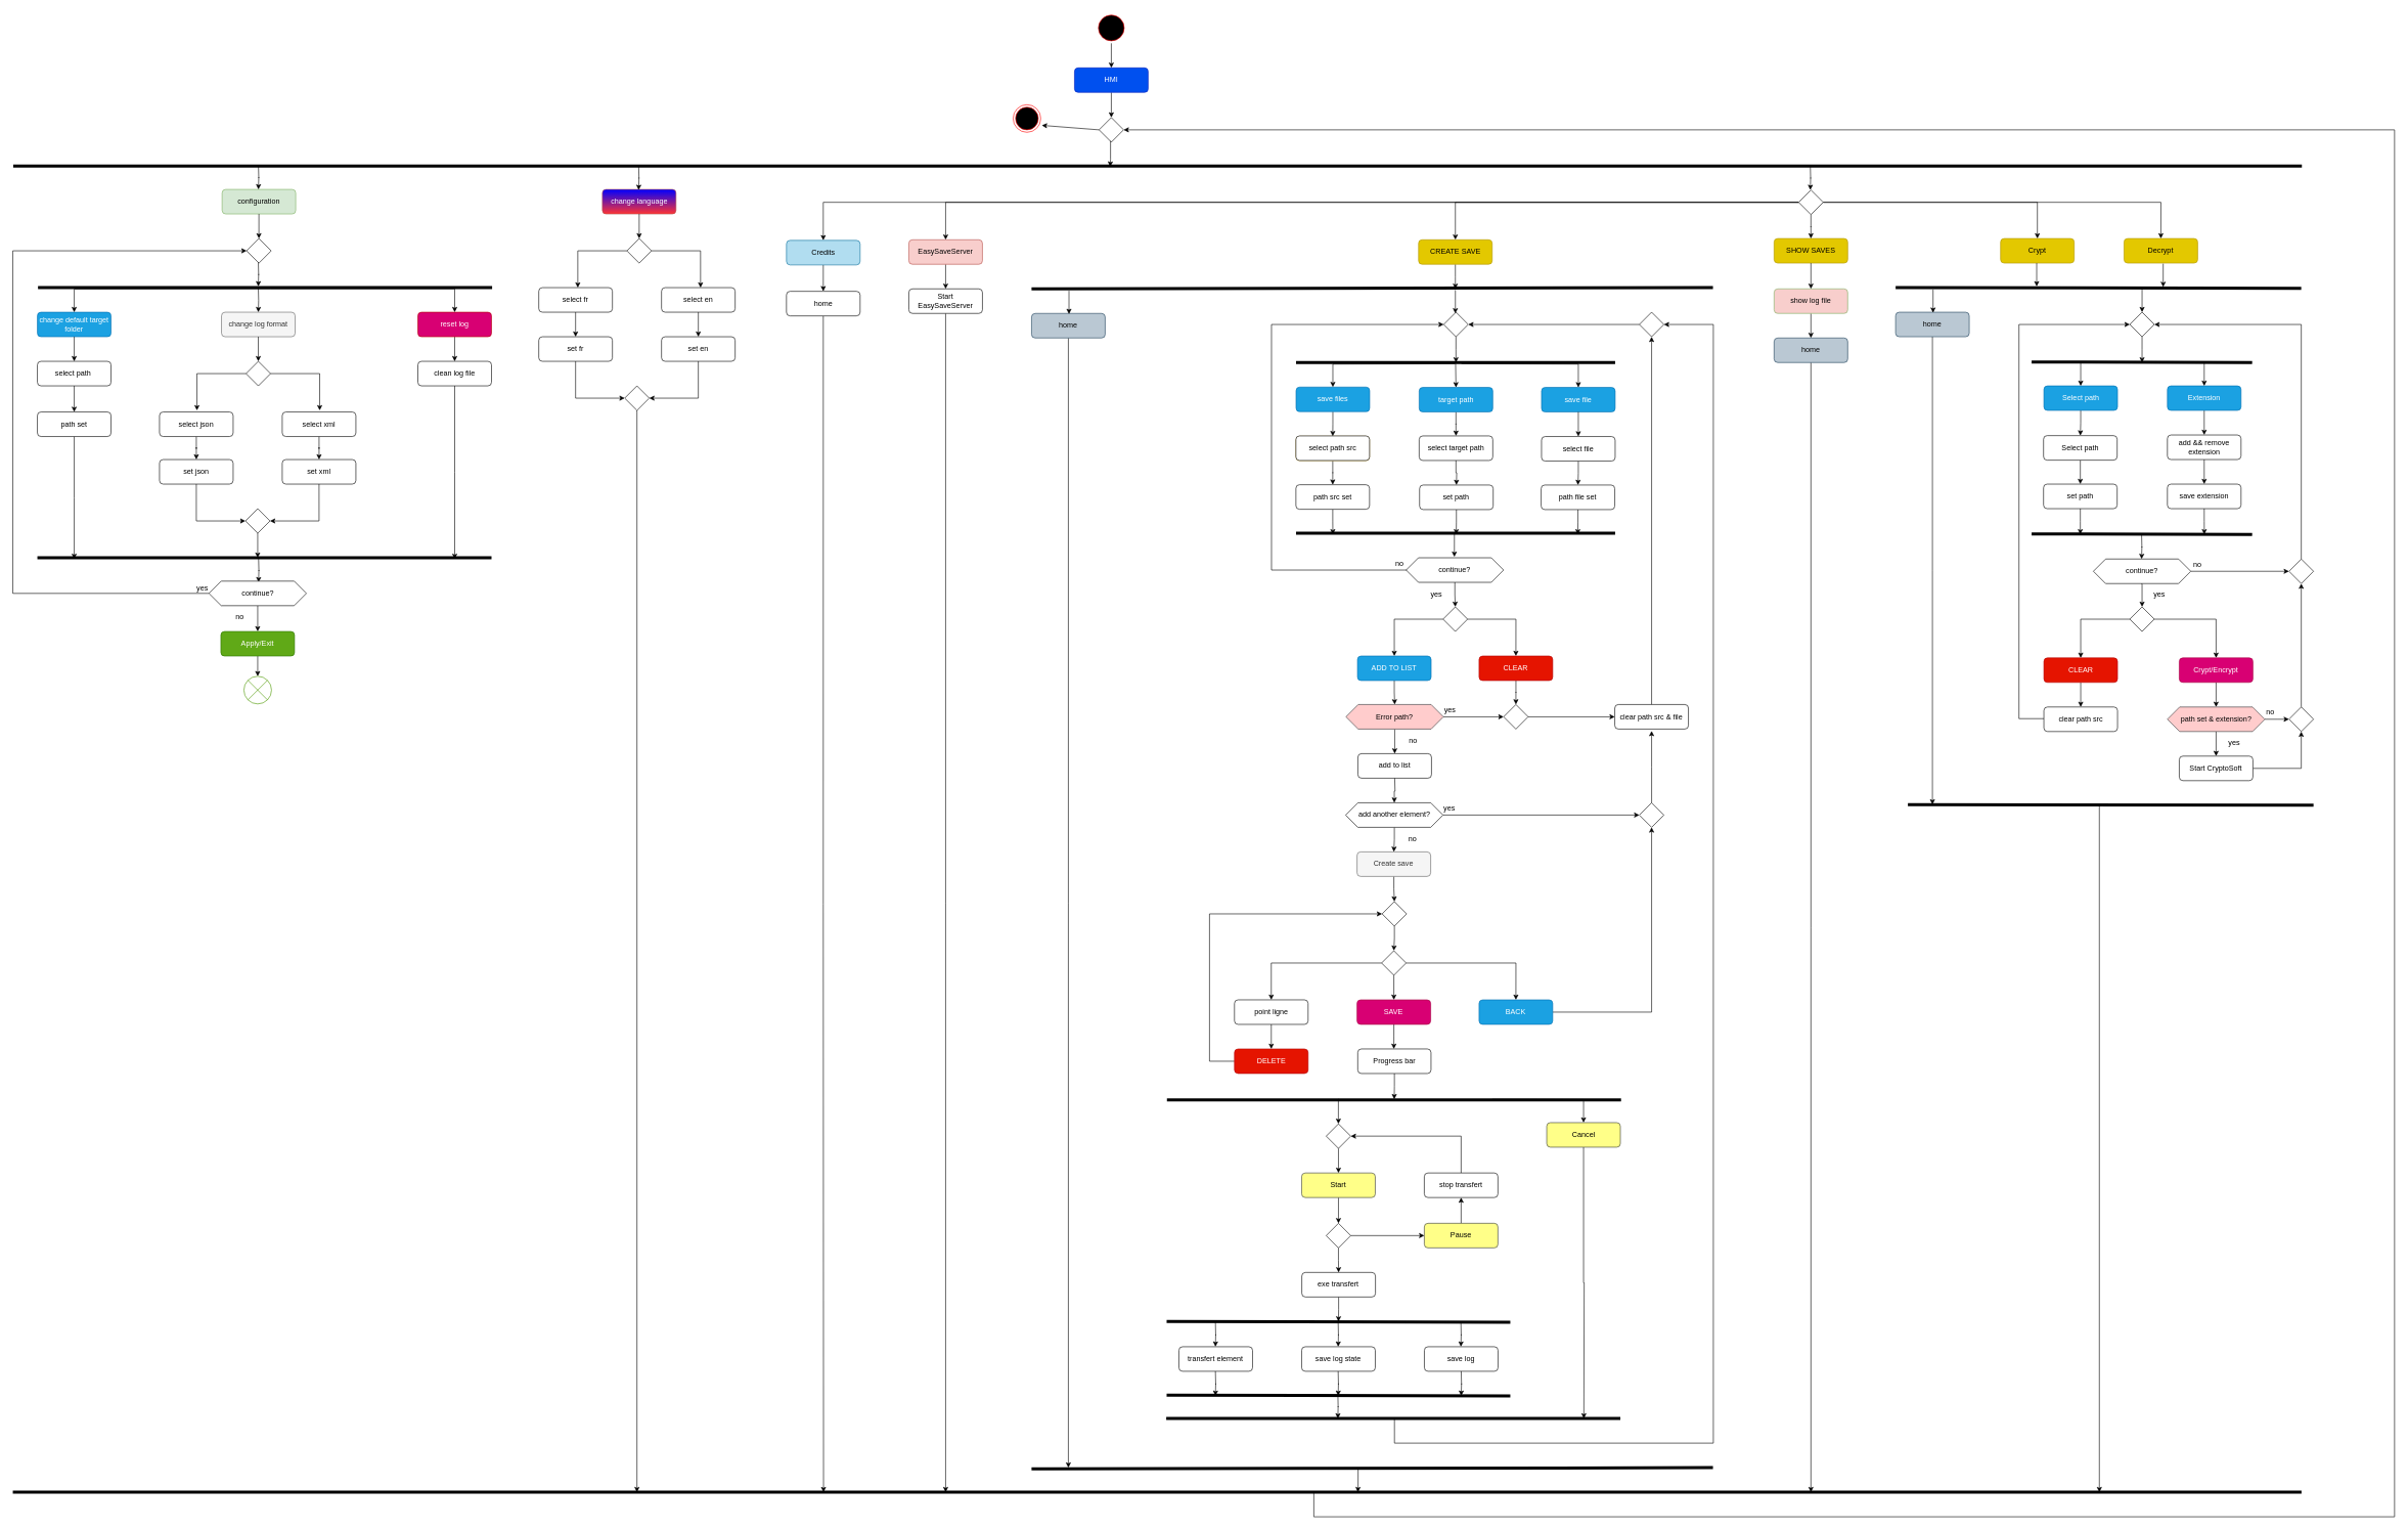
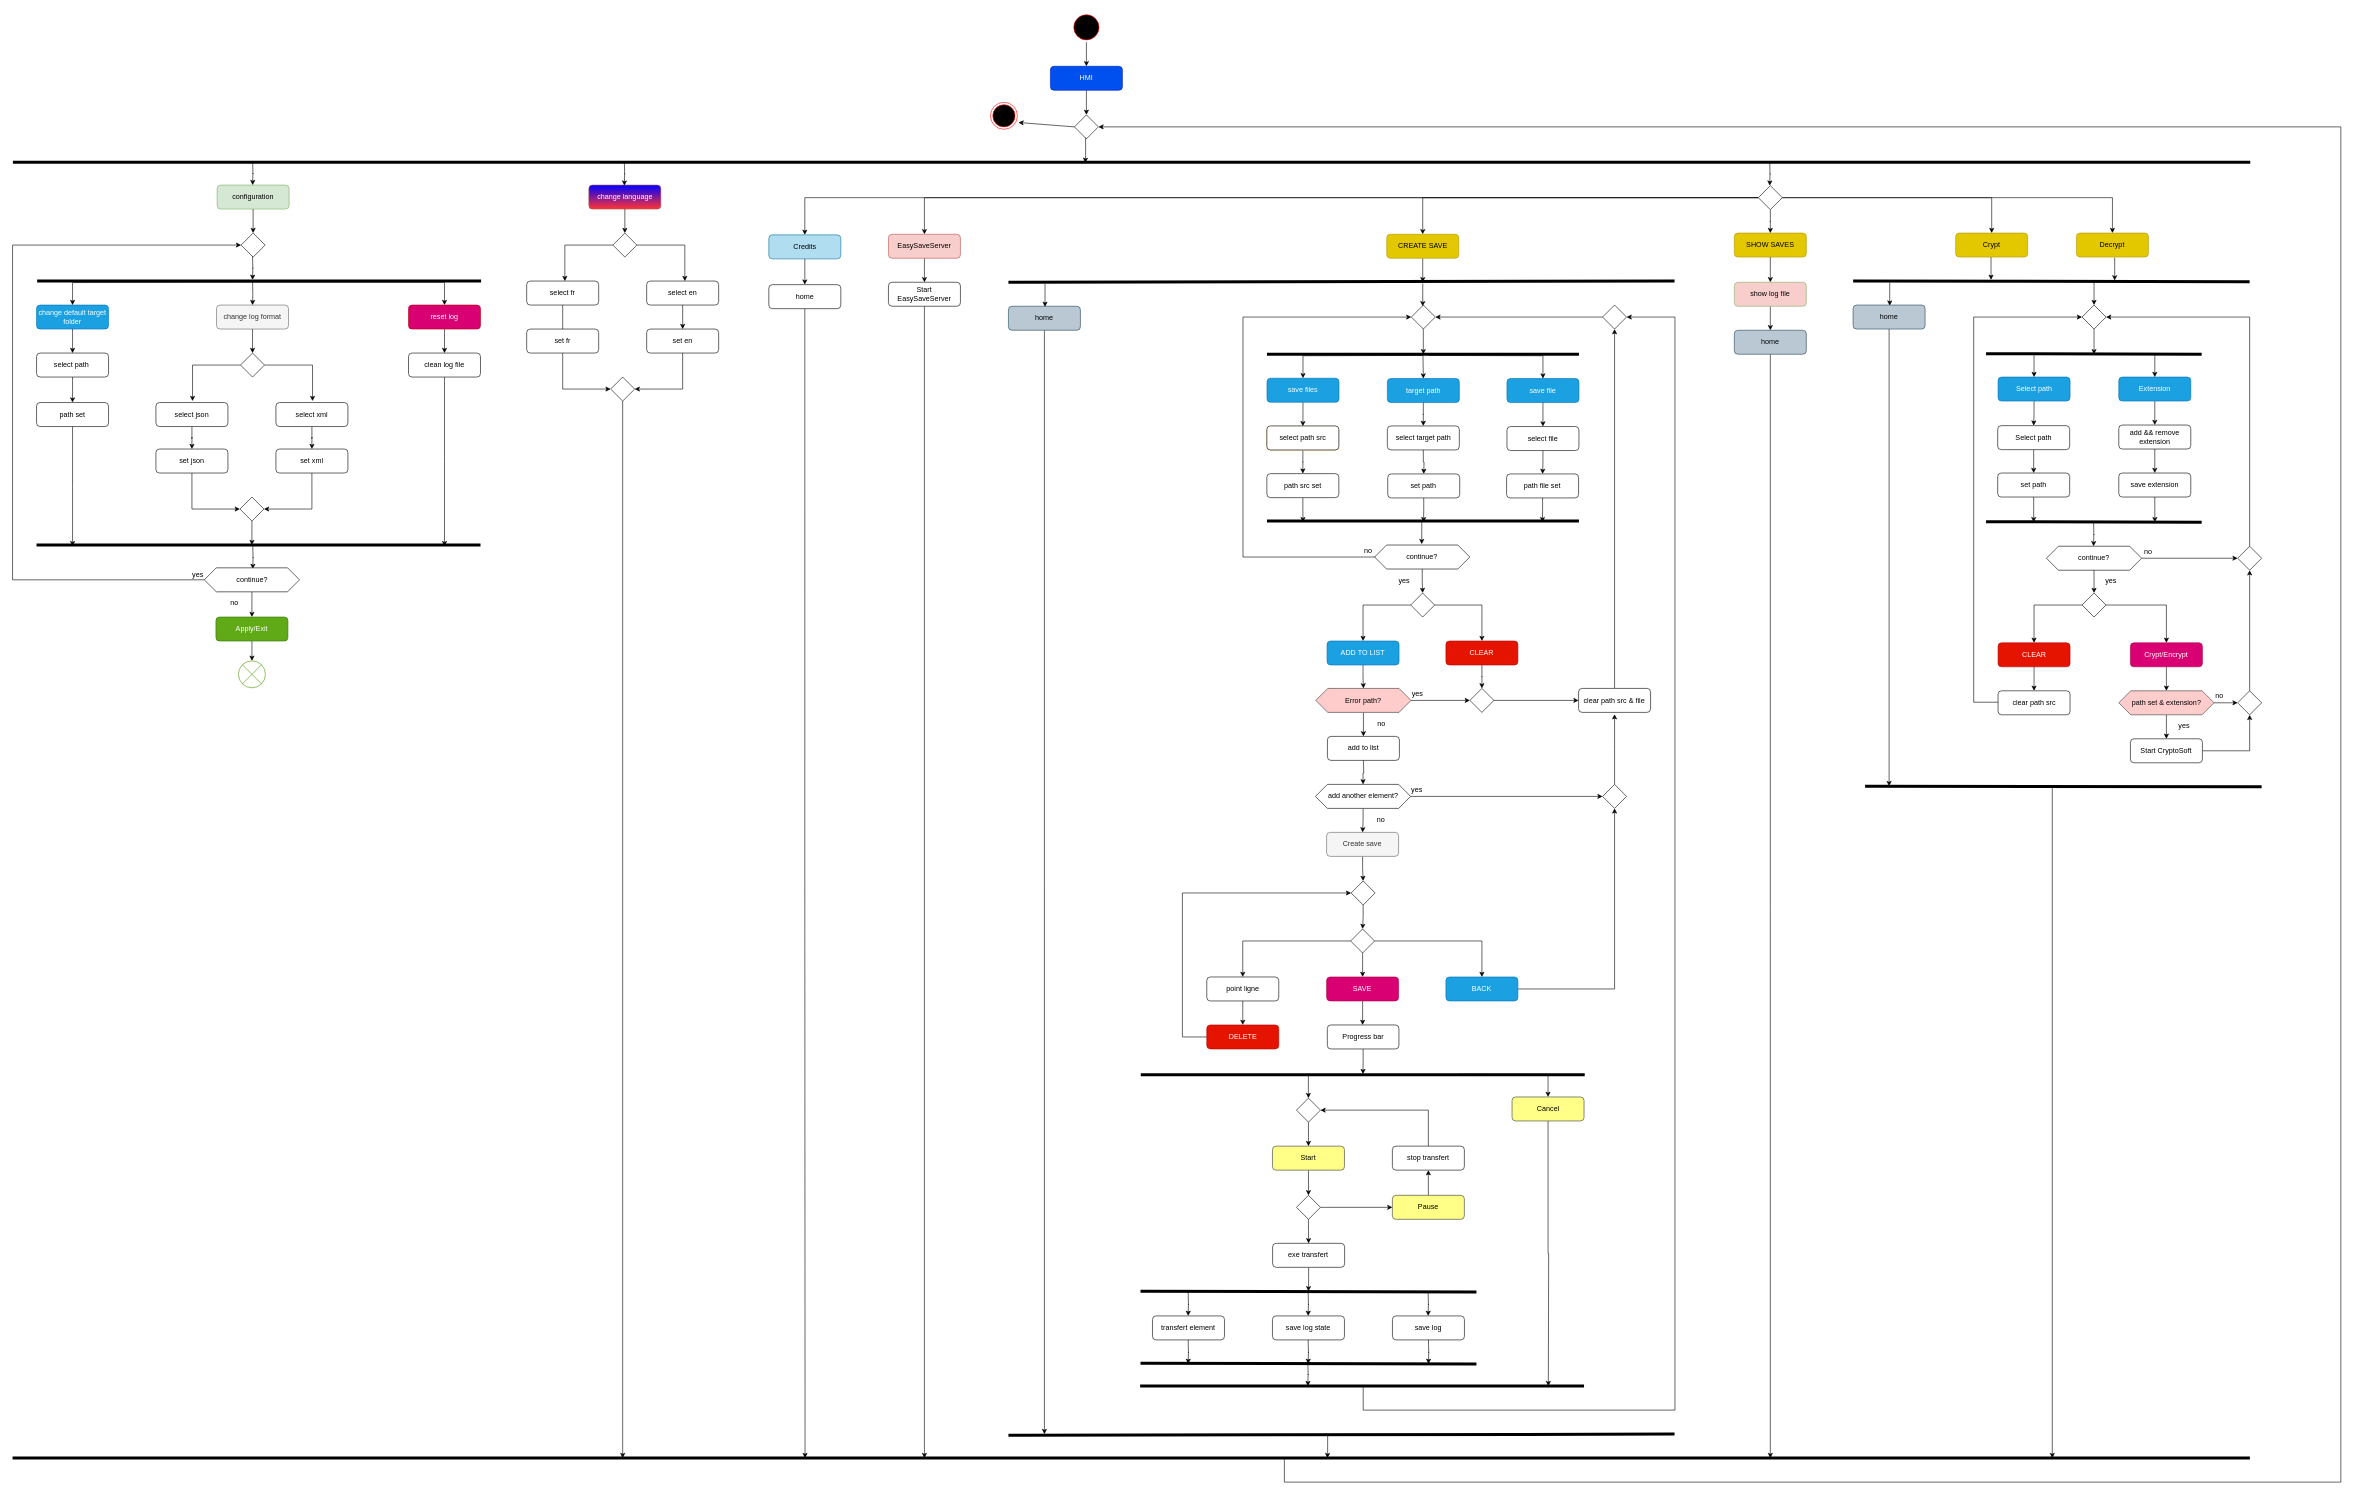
- <mxCell id="259" style="edgeStyle=orthogonalEdgeStyle;rounded=0;orthogonalLoop=1;jettySize=auto;html=1;entryX=0.5;entryY=0;entryDx=0;entryDy=0;" parent="1" source="260" target="51" edge="1"><mxGeometry relative="1" as="geometry" /></mxCell>
+ <mxCell id="259" style="edgeStyle=orthogonalEdgeStyle;rounded=0;orthogonalLoop=1;jettySize=auto;html=1;entryX=0.5;entryY=0;entryDx=0;entryDy=0;endArrow=none;" parent="1" source="260" target="51" edge="1"><mxGeometry relative="1" as="geometry" /></mxCell>
